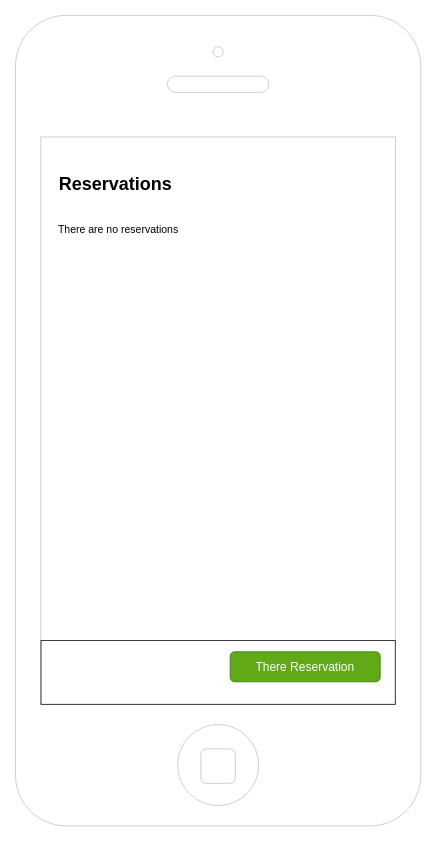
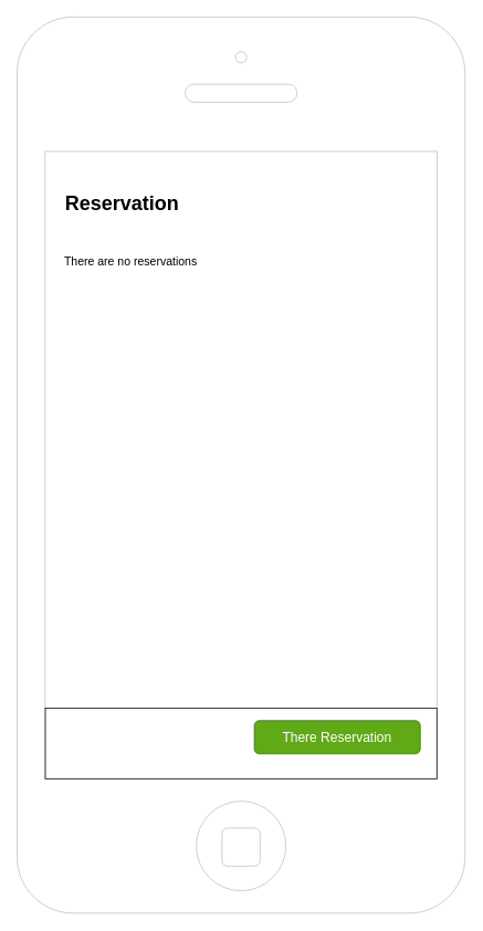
- <mxCell id="3" value="&lt;h1&gt;Reservations&lt;/h1&gt;" style="text;html=1;align=left;verticalAlign=middle;resizable=0;points=[];autosize=1;" parent="1" vertex="1"><mxGeometry x="76" y="220" width="170" height="50" as="geometry" /></mxCell>
+ <mxCell id="3" value="&lt;h1&gt;Reservation&lt;/h1&gt;" style="text;html=1;align=left;verticalAlign=middle;resizable=0;points=[];autosize=1;" parent="1" vertex="1"><mxGeometry x="76" y="220" width="170" height="50" as="geometry" /></mxCell>
- <mxCell id="4" value="&lt;p style=&quot;font-size: 14px;&quot;&gt;&lt;font style=&quot;font-size: 14px;&quot;&gt;There are no reservations&lt;/font&gt;&lt;/p&gt;" style="text;html=1;align=left;verticalAlign=middle;resizable=0;points=[];autosize=1;fontSize=14;" parent="1" vertex="1"><mxGeometry x="75" y="280" width="180" height="50" as="geometry" /></mxCell>
+ <mxCell id="4" value="&lt;p style=&quot;font-size: 14px;&quot;&gt;&lt;font style=&quot;font-size: 14px;&quot;&gt;There are no reservations&lt;/font&gt;&lt;/p&gt;" style="text;html=1;align=left;verticalAlign=middle;resizable=0;points=[];autosize=1;fontSize=14;" parent="1" vertex="1"><mxGeometry x="75" y="290" width="180" height="50" as="geometry" /></mxCell>
